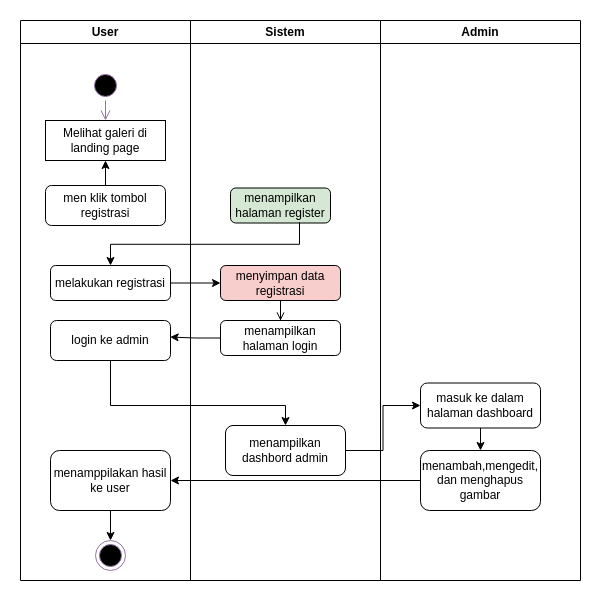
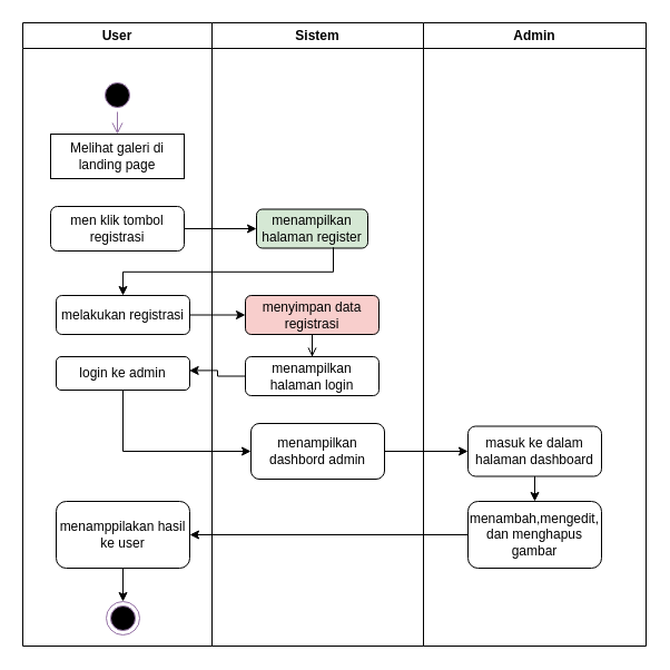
- <mxCell id="22" style="edgeStyle=orthogonalEdgeStyle;rounded=0;orthogonalLoop=1;jettySize=auto;html=1;" parent="1" source="6" target="5" edge="1"><mxGeometry relative="1" as="geometry"><mxPoint x="240" y="205" as="targetPoint" /></mxGeometry></mxCell>
+ <mxCell id="22" style="edgeStyle=orthogonalEdgeStyle;rounded=0;orthogonalLoop=1;jettySize=auto;html=1;" parent="1" source="6" target="13" edge="1"><mxGeometry relative="1" as="geometry"><mxPoint x="240" y="205" as="targetPoint" /></mxGeometry></mxCell>
- <mxCell id="8" value="login ke admin" style="rounded=1;whiteSpace=wrap;html=1;" parent="2" vertex="1"><mxGeometry x="30" y="300" width="120" height="40" as="geometry" /></mxCell>
+ <mxCell id="8" value="login ke admin" style="rounded=1;whiteSpace=wrap;html=1;" parent="2" vertex="1"><mxGeometry x="30" y="300" width="120" height="30" as="geometry" /></mxCell>
- <mxCell id="17" value="menampilkan dashbord admin" style="rounded=1;whiteSpace=wrap;html=1;" parent="12" vertex="1"><mxGeometry x="35" y="405" width="120" height="50" as="geometry" /></mxCell>
+ <mxCell id="17" value="menampilkan dashbord admin" style="rounded=1;whiteSpace=wrap;html=1;" parent="12" vertex="1"><mxGeometry x="35" y="360" width="120" height="50" as="geometry" /></mxCell>
